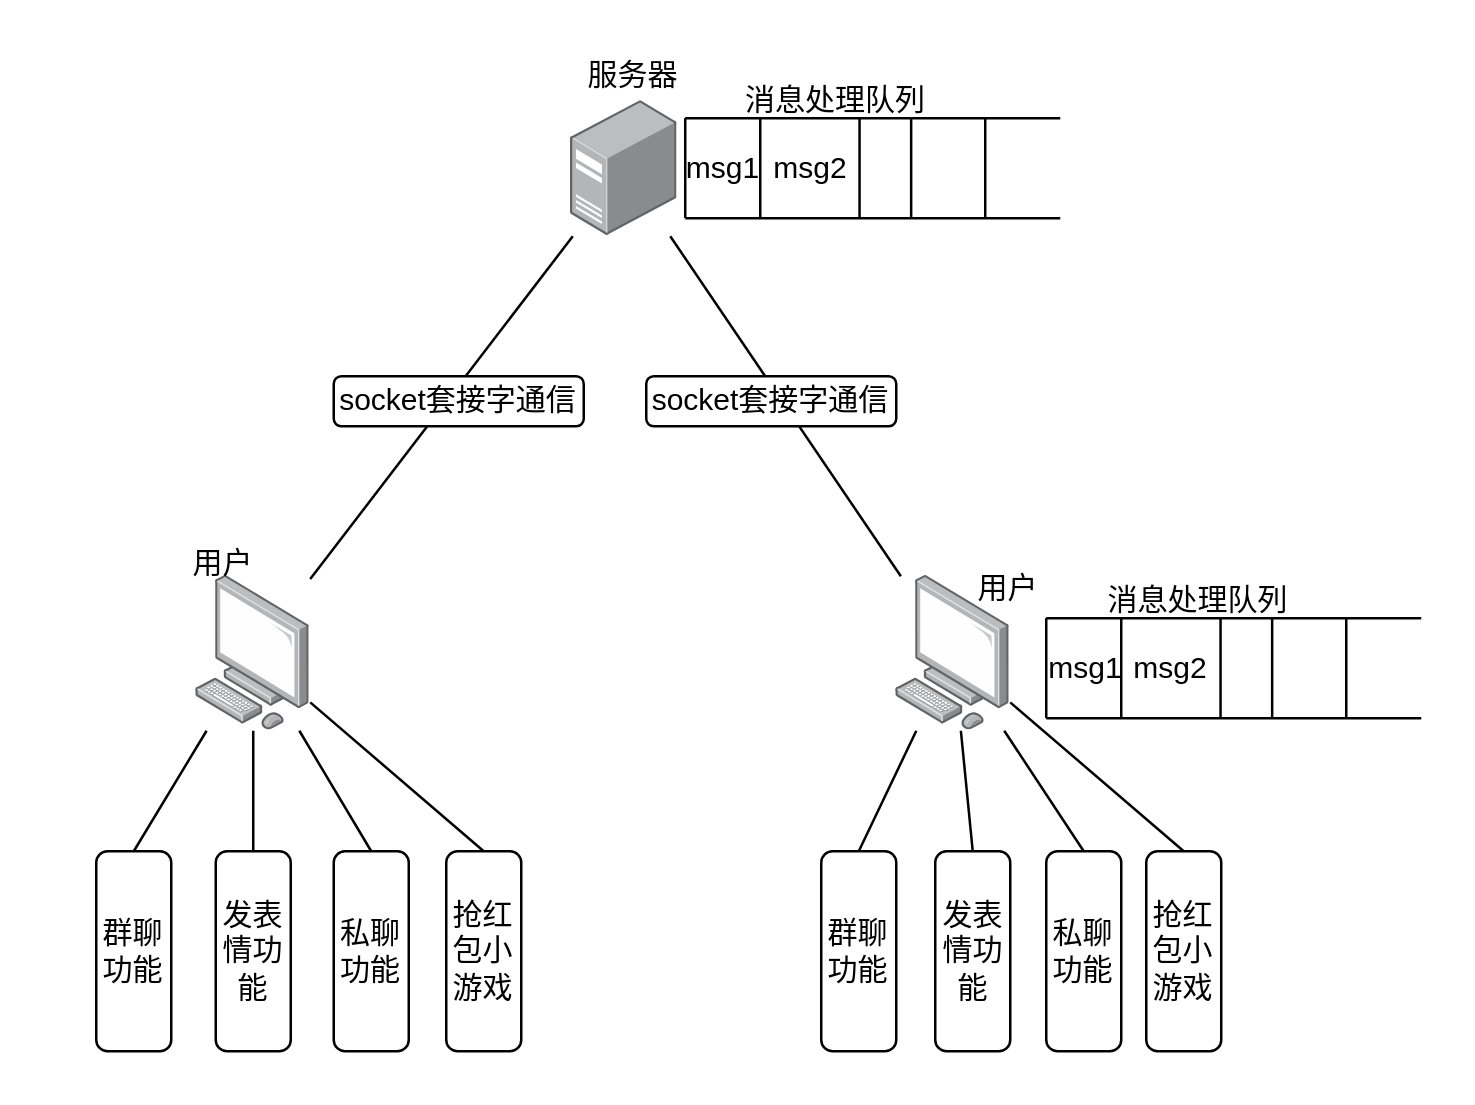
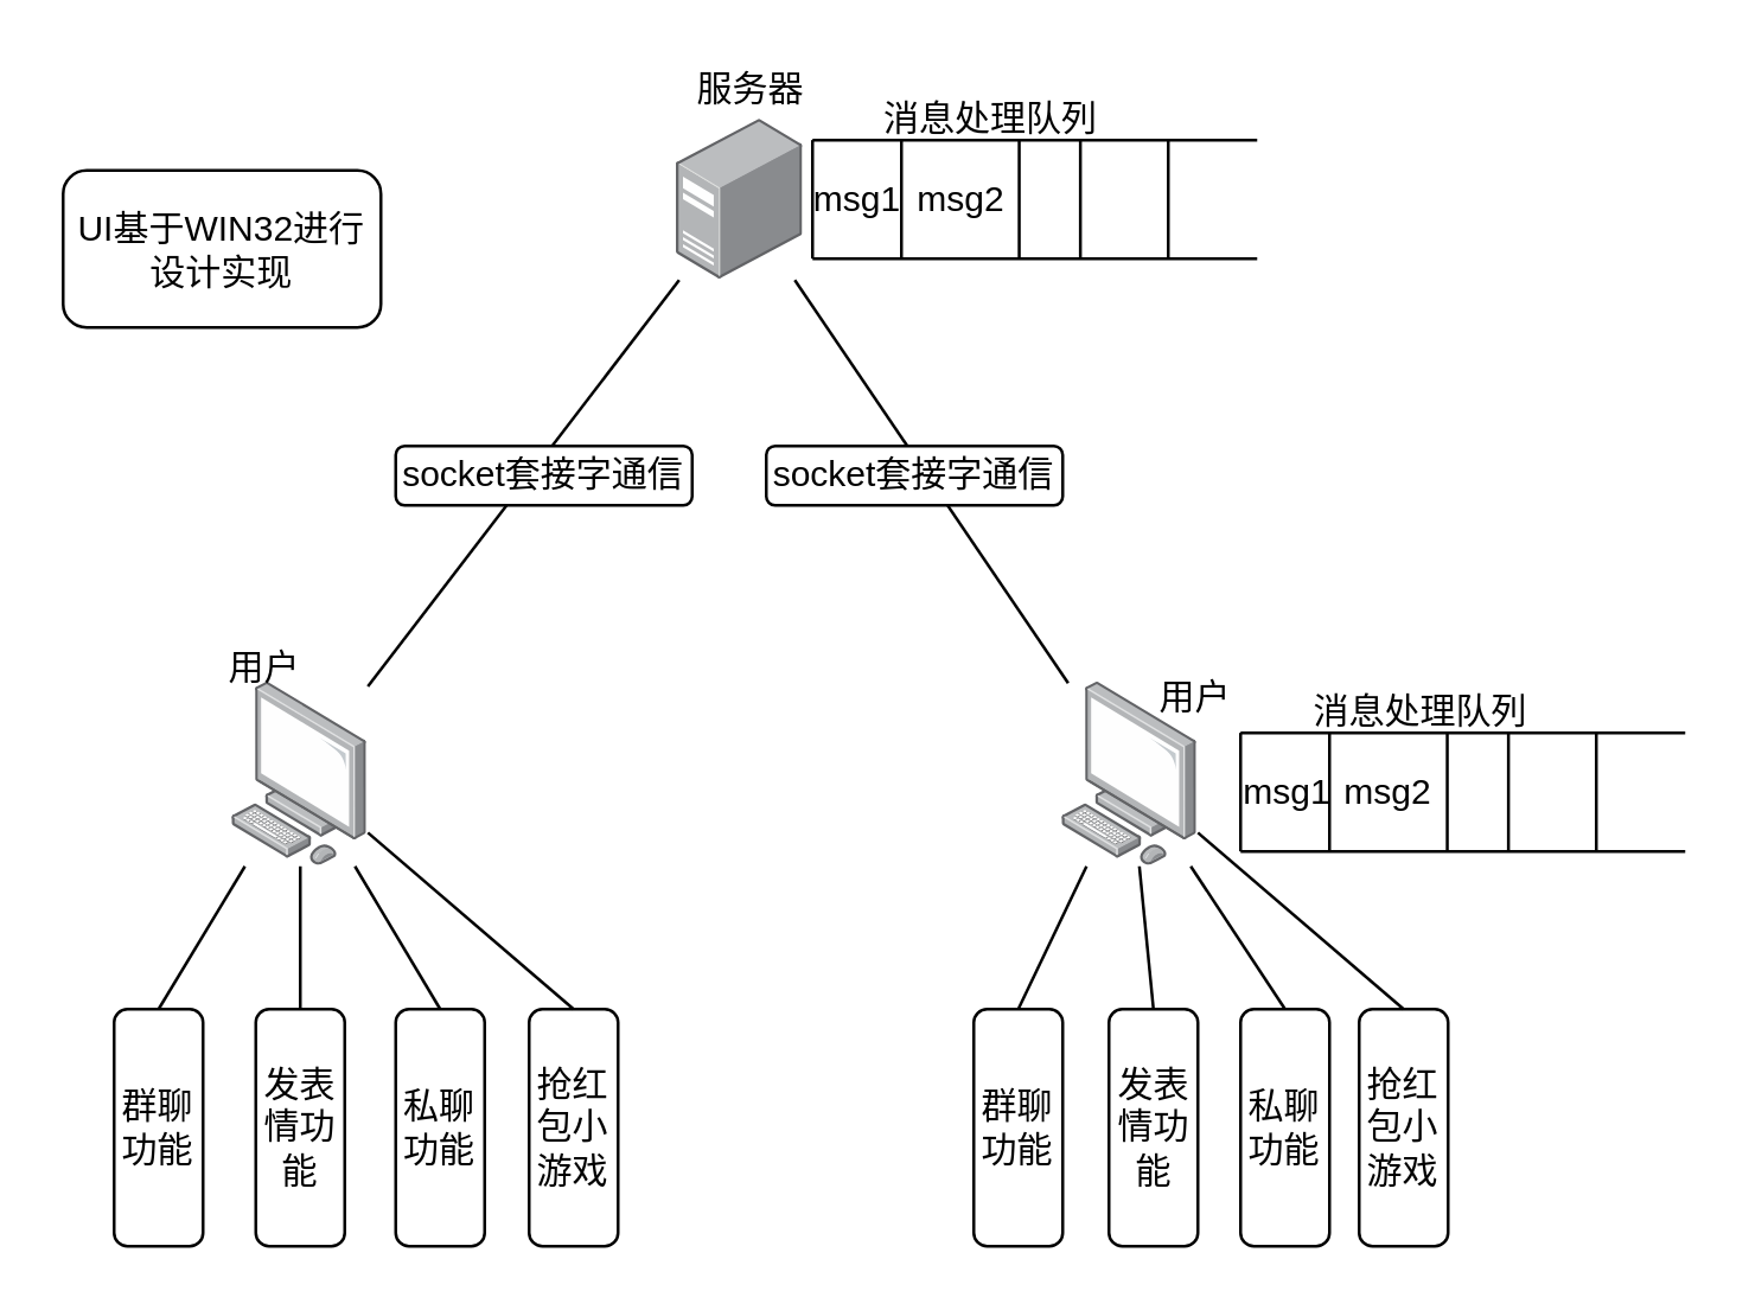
+ <mxCell id="48" value="UI基于WIN32进行设计实现" style="rounded=1;whiteSpace=wrap;html=1;" vertex="1" parent="1"><mxGeometry x="20.8" y="57" width="107.2" height="53" as="geometry" /></mxCell>
